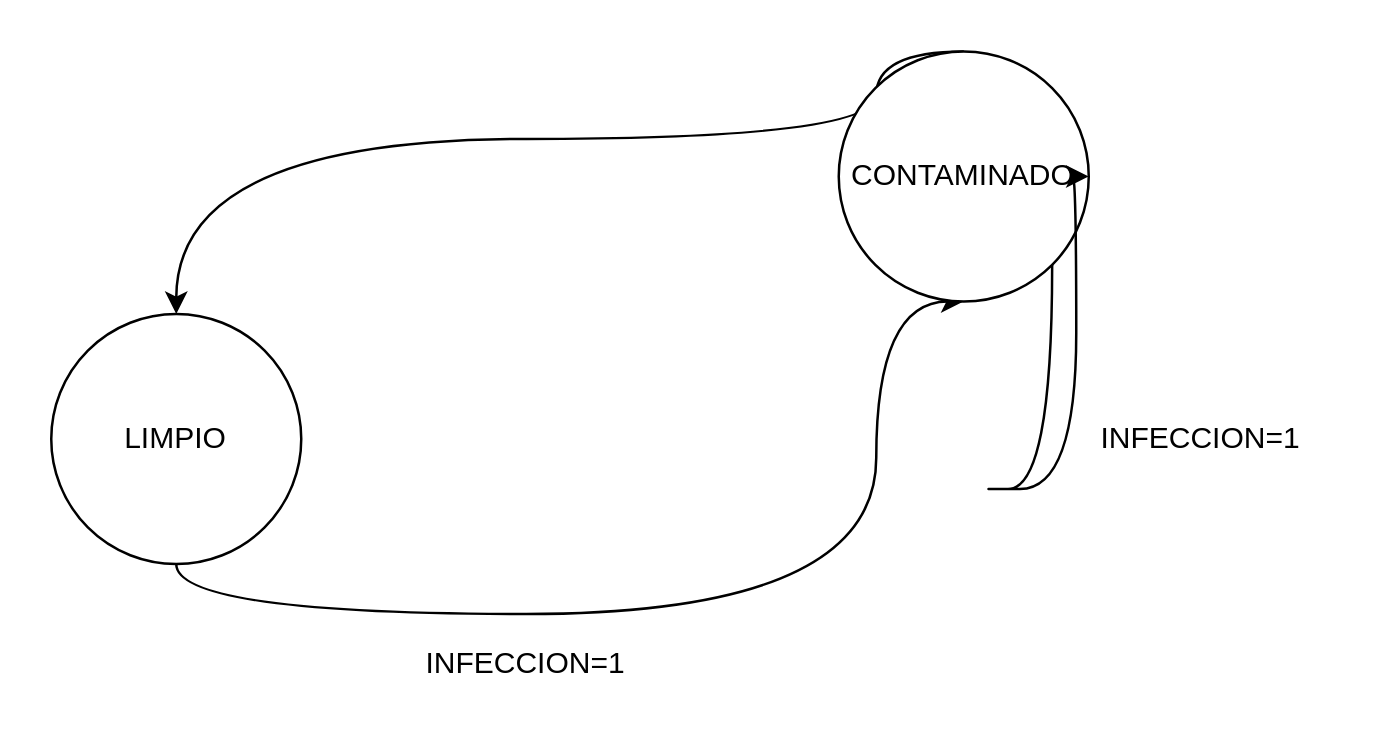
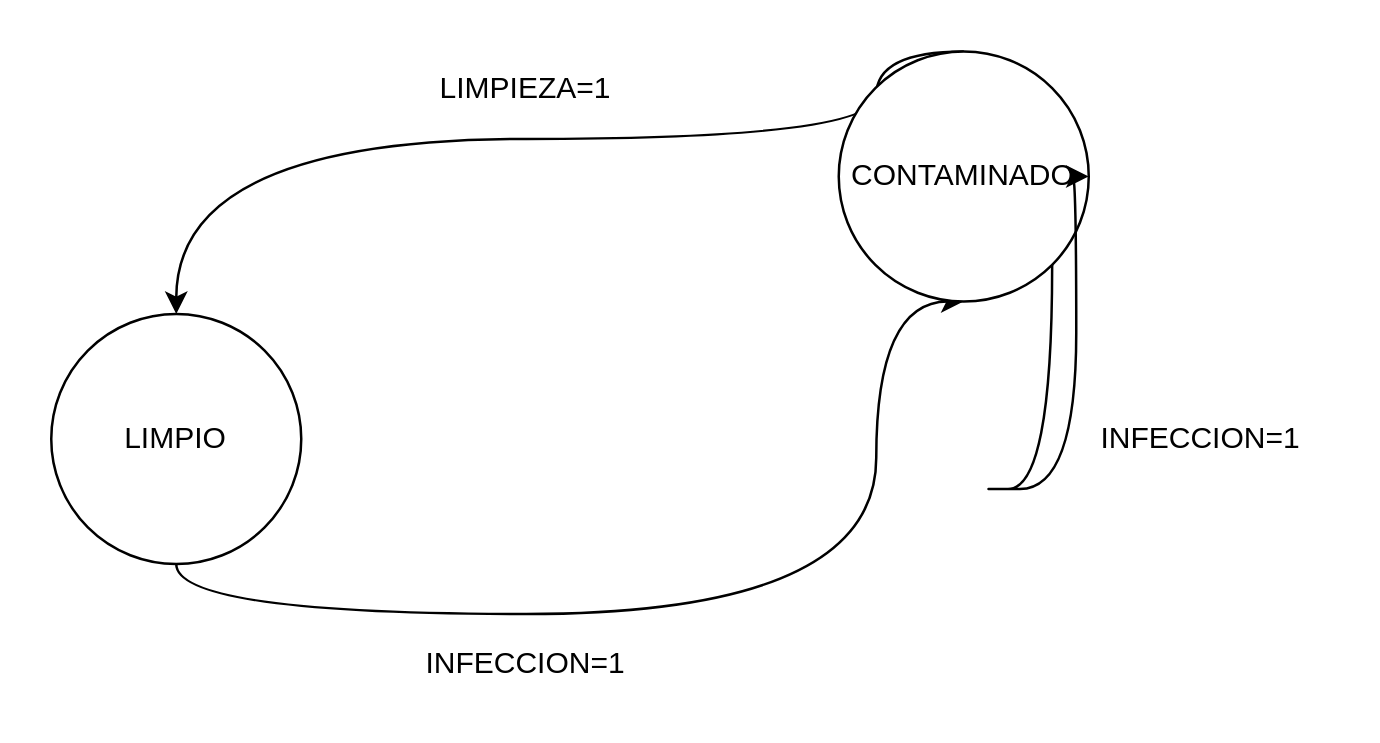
+ <mxCell id="6" value="LIMPIEZA=1" style="text;html=1;strokeColor=none;fillColor=none;align=center;verticalAlign=middle;whiteSpace=wrap;rounded=0;" vertex="1" parent="1"><mxGeometry x="160" y="25" width="100" height="20" as="geometry" /></mxCell>
